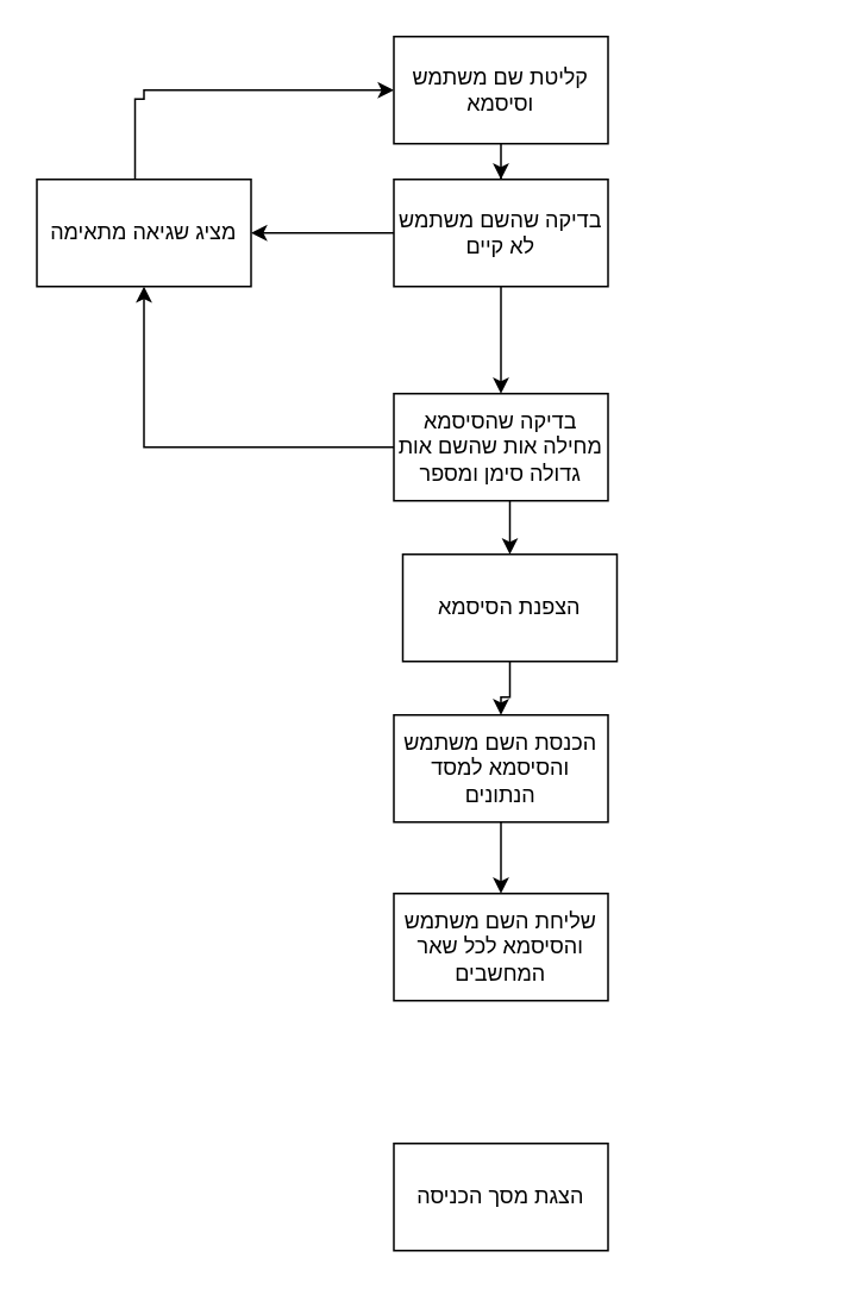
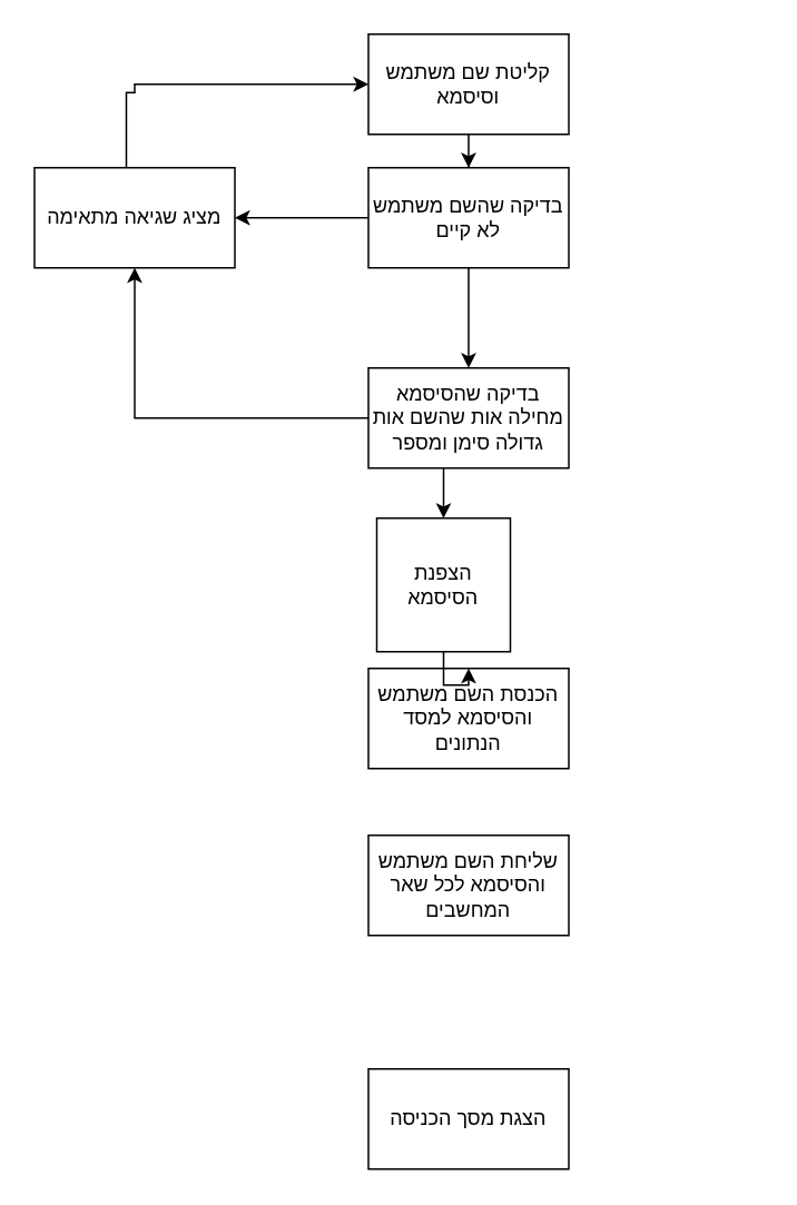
- <mxCell id="16" value="הצפנת הסיסמא" style="rounded=0;whiteSpace=wrap;html=1;" vertex="1" parent="1"><mxGeometry x="225" y="310" width="120" height="60" as="geometry" /></mxCell>
+ <mxCell id="16" value="הצפנת הסיסמא" style="rounded=0;whiteSpace=wrap;html=1;" vertex="1" parent="1"><mxGeometry x="225" y="310" width="80" height="80" as="geometry" /></mxCell>
- <mxCell id="12" value="" style="edgeStyle=orthogonalEdgeStyle;rounded=0;orthogonalLoop=1;jettySize=auto;html=1;" edge="1" parent="1" source="13" target="14"><mxGeometry relative="1" as="geometry" /></mxCell>
